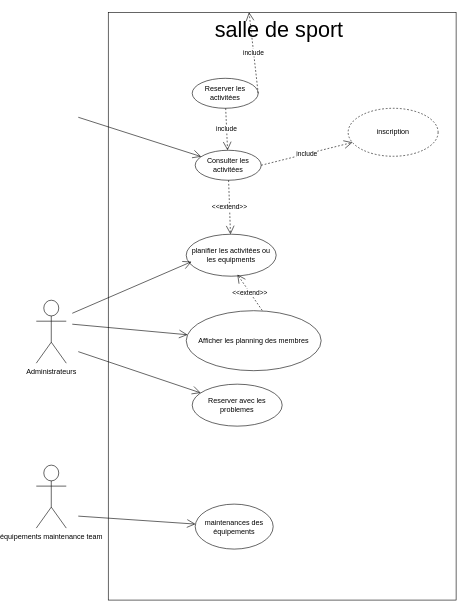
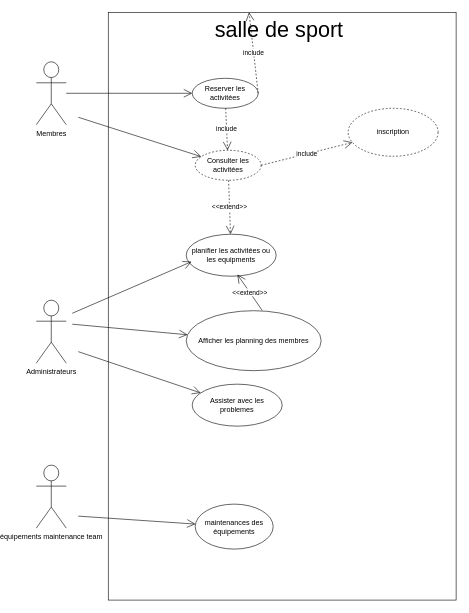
+ <mxCell id="2" value="Membres" style="shape=umlActor;verticalLabelPosition=bottom;verticalAlign=top;html=1;" parent="1" vertex="1"><mxGeometry x="20" y="102.5" width="50" height="105" as="geometry" /></mxCell>
+ <mxCell id="7" value="" style="endArrow=open;endFill=1;endSize=12;html=1;rounded=0;" parent="1" source="2" target="5" edge="1"><mxGeometry width="160" relative="1" as="geometry"><mxPoint x="80" y="175" as="sourcePoint" /><mxPoint x="230" y="115" as="targetPoint" /></mxGeometry></mxCell>
- <mxCell id="6" value="Consulter les activitées" style="ellipse;whiteSpace=wrap;html=1;" parent="1" vertex="1"><mxGeometry x="285" y="250" width="110" height="50" as="geometry" /></mxCell>
+ <mxCell id="6" value="Consulter les activitées" style="ellipse;whiteSpace=wrap;html=1;dashed=1;" parent="1" vertex="1"><mxGeometry x="285" y="250" width="110" height="50" as="geometry" /></mxCell>
- <mxCell id="18" value="&amp;lt;&amp;lt;extend&amp;gt;&amp;gt;" style="endArrow=open;endSize=12;dashed=1;html=1;rounded=0;exitX=0.563;exitY=-0.005;exitDx=0;exitDy=0;exitPerimeter=0;entryX=0.569;entryY=0.96;entryDx=0;entryDy=0;entryPerimeter=0;" edge="1" parent="1" source="11" target="10"><mxGeometry width="160" relative="1" as="geometry"><mxPoint x="398.5" y="528.117" as="sourcePoint" /><mxPoint x="340" y="460" as="targetPoint" /></mxGeometry></mxCell>
+ <mxCell id="18" value="&amp;lt;&amp;lt;extend&amp;gt;&amp;gt;" style="endArrow=open;endSize=12;dashed=0;html=1;rounded=0;exitX=0.563;exitY=-0.005;exitDx=0;exitDy=0;exitPerimeter=0;entryX=0.569;entryY=0.96;entryDx=0;entryDy=0;entryPerimeter=0;" edge="1" parent="1" source="11" target="10"><mxGeometry width="160" relative="1" as="geometry"><mxPoint x="398.5" y="528.117" as="sourcePoint" /><mxPoint x="340" y="460" as="targetPoint" /></mxGeometry></mxCell>
- <mxCell id="12" value="Reserver avec les problemes" style="ellipse;whiteSpace=wrap;html=1;" parent="1" vertex="1"><mxGeometry x="280" y="640" width="150" height="70" as="geometry" /></mxCell>
+ <mxCell id="12" value="Assister avec les problemes" style="ellipse;whiteSpace=wrap;html=1;" parent="1" vertex="1"><mxGeometry x="280" y="640" width="150" height="70" as="geometry" /></mxCell>
